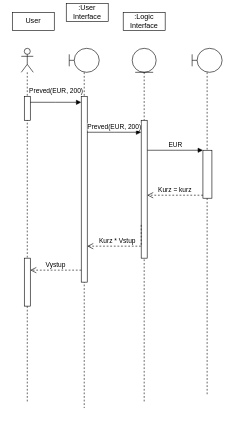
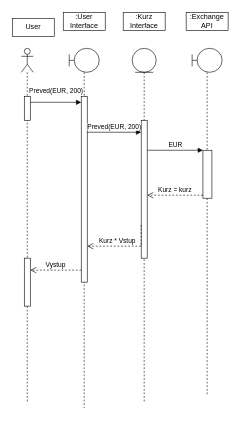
- <mxCell id="14" value=":User Interface" style="rounded=0;whiteSpace=wrap;html=1;" vertex="1" parent="1"><mxGeometry x="110" y="5" width="70" height="30" as="geometry" /></mxCell>
+ <mxCell id="14" value=":User Interface" style="rounded=0;whiteSpace=wrap;html=1;" vertex="1" parent="1"><mxGeometry x="105" y="20" width="70" height="30" as="geometry" /></mxCell>
- <mxCell id="13" value="User" style="rounded=0;whiteSpace=wrap;html=1;" vertex="1" parent="1"><mxGeometry x="20" y="20" width="70" height="30" as="geometry" /></mxCell>
+ <mxCell id="13" value="User" style="rounded=0;whiteSpace=wrap;html=1;" vertex="1" parent="1"><mxGeometry x="20" y="30" width="70" height="30" as="geometry" /></mxCell>
- <mxCell id="15" value=":Logic Interface" style="rounded=0;whiteSpace=wrap;html=1;" vertex="1" parent="1"><mxGeometry x="205" y="20" width="70" height="30" as="geometry" /></mxCell>
+ <mxCell id="15" value=":Kurz Interface" style="rounded=0;whiteSpace=wrap;html=1;" vertex="1" parent="1"><mxGeometry x="205" y="20" width="70" height="30" as="geometry" /></mxCell>
+ <mxCell id="16" value=":Exchange API" style="rounded=0;whiteSpace=wrap;html=1;" vertex="1" parent="1"><mxGeometry x="310" y="20" width="70" height="30" as="geometry" /></mxCell>
